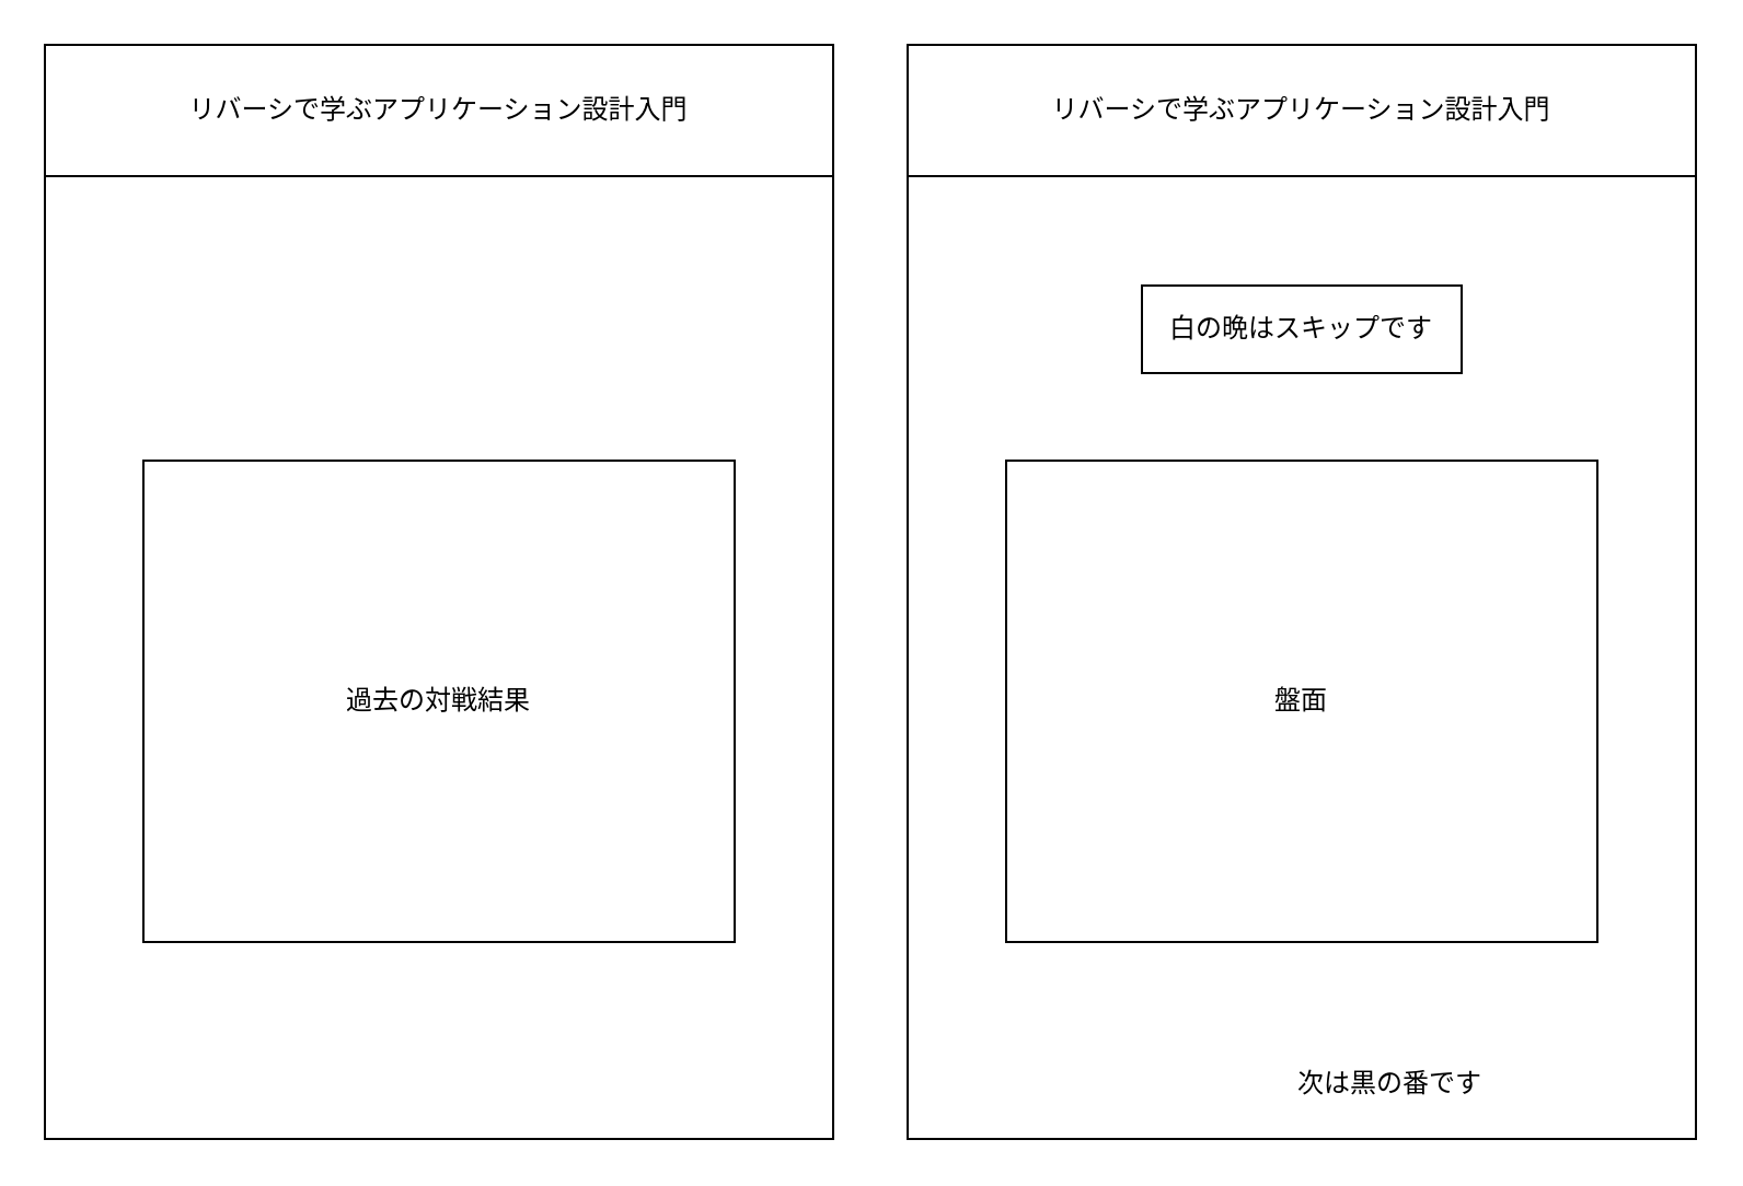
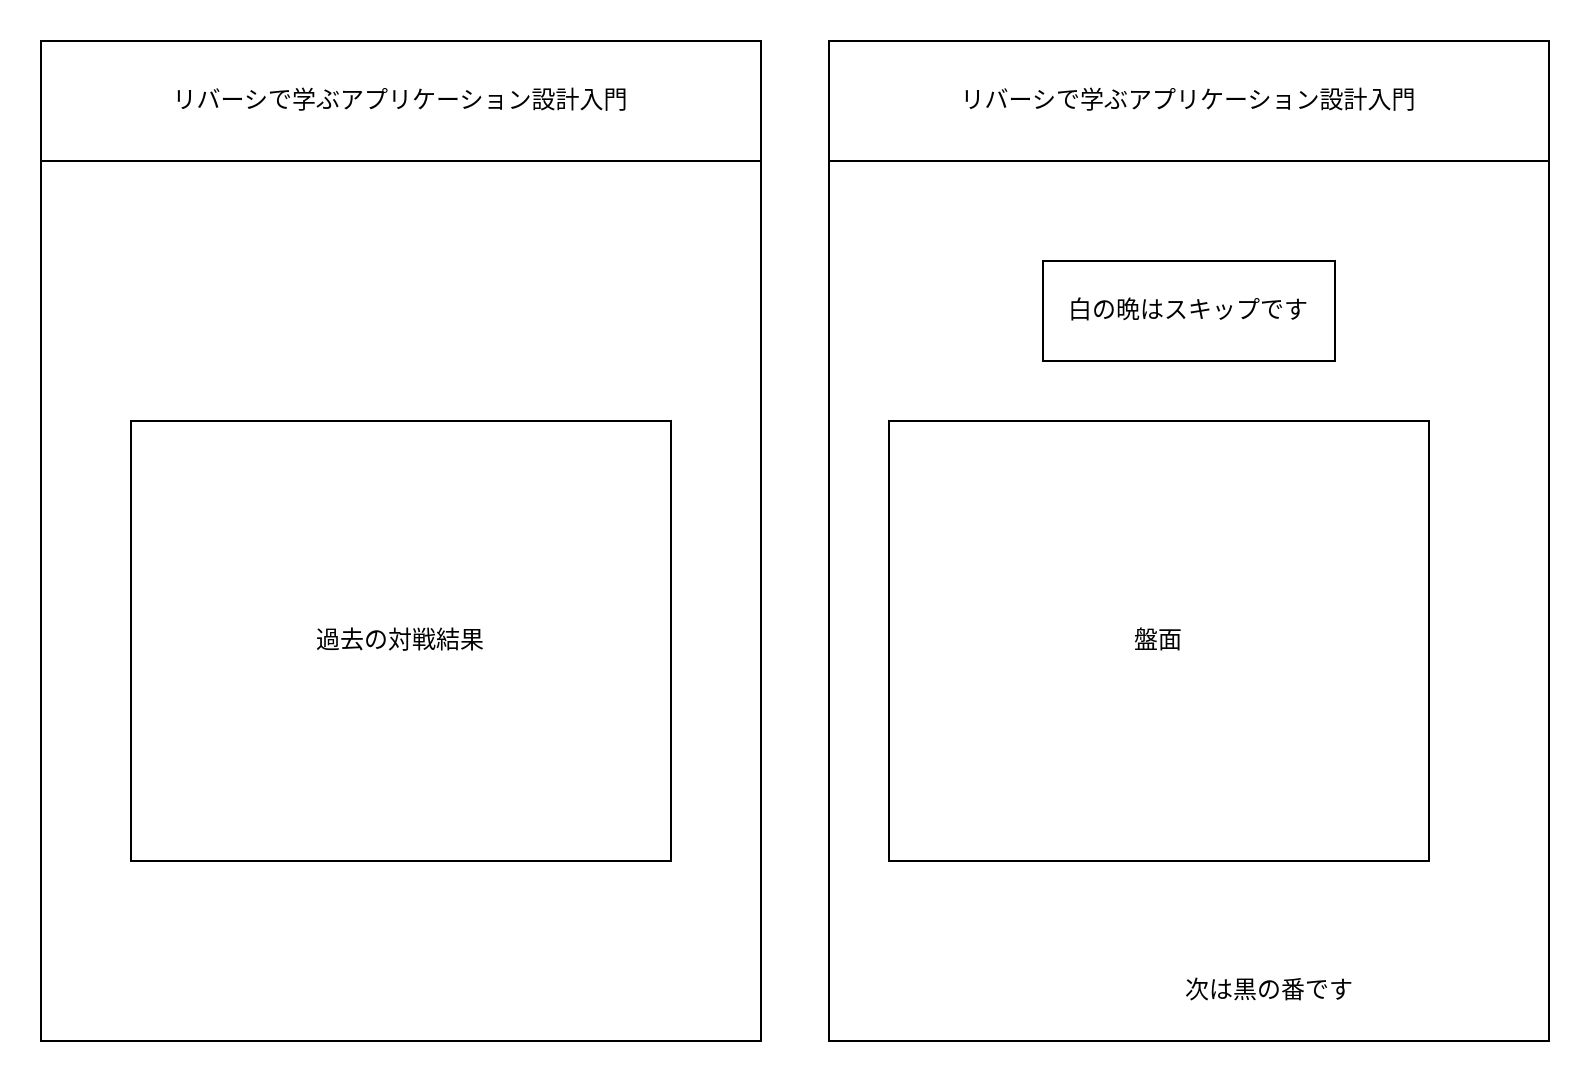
- <mxCell id="7" value="白の晩はスキップです" style="rounded=0;whiteSpace=wrap;html=1;fillColor=none;" vertex="1" parent="1"><mxGeometry x="521" y="130" width="146" height="40" as="geometry" /></mxCell>
+ <mxCell id="7" value="白の晩はスキップです" style="rounded=0;whiteSpace=wrap;html=1;fillColor=none;" vertex="1" parent="1"><mxGeometry x="521" y="130" width="146" height="50" as="geometry" /></mxCell>
- <mxCell id="8" value="盤面" style="rounded=0;whiteSpace=wrap;html=1;fillColor=none;" vertex="1" parent="1"><mxGeometry x="459" y="210" width="270" height="220" as="geometry" /></mxCell>
+ <mxCell id="8" value="盤面" style="rounded=0;whiteSpace=wrap;html=1;fillColor=none;" vertex="1" parent="1"><mxGeometry x="444" y="210" width="270" height="220" as="geometry" /></mxCell>
